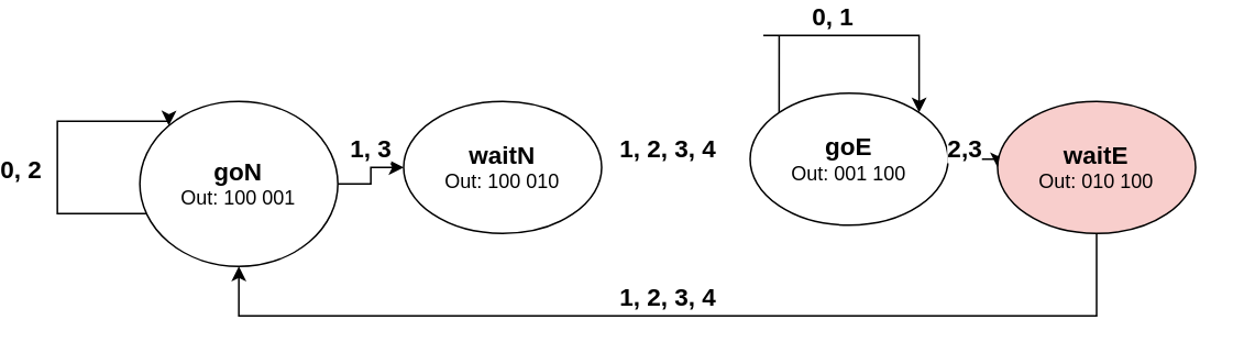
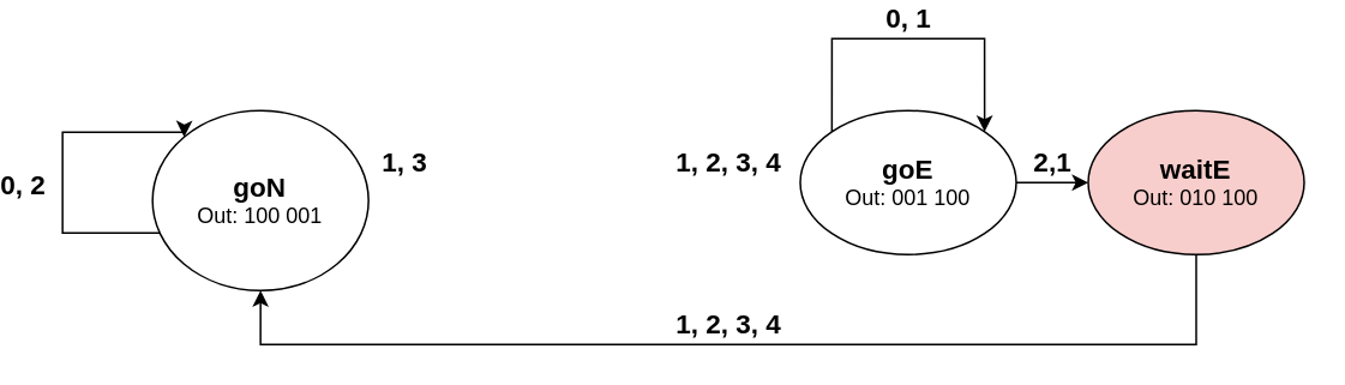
- <mxCell id="15" value="2,3" style="edgeLabel;html=1;align=center;verticalAlign=middle;resizable=0;points=[];fontStyle=1;fontSize=15;" vertex="1" connectable="0" parent="1"><mxGeometry x="569.996" y="100.002" as="geometry"><mxPoint y="-13" as="offset" /></mxGeometry></mxCell>
+ <mxCell id="15" value="2,1" style="edgeLabel;html=1;align=center;verticalAlign=middle;resizable=0;points=[];fontStyle=1;fontSize=15;" vertex="1" connectable="0" parent="1"><mxGeometry x="569.996" y="100.002" as="geometry"><mxPoint y="-13" as="offset" /></mxGeometry></mxCell>
- <mxCell id="9" value="&lt;font style=&quot;font-size: 15px&quot;&gt;&lt;b&gt;goE&lt;br&gt;&lt;/b&gt;&lt;/font&gt;Out: 001 100" style="ellipse;whiteSpace=wrap;html=1;" vertex="1" parent="1"><mxGeometry x="440" y="55" width="120" height="80" as="geometry" /></mxCell>
+ <mxCell id="9" value="&lt;font style=&quot;font-size: 15px&quot;&gt;&lt;b&gt;goE&lt;br&gt;&lt;/b&gt;&lt;/font&gt;Out: 001 100" style="ellipse;whiteSpace=wrap;html=1;" vertex="1" parent="1"><mxGeometry x="430" y="60" width="120" height="80" as="geometry" /></mxCell>
- <mxCell id="6" value="&lt;font style=&quot;font-size: 15px&quot;&gt;&lt;b&gt;waitN&lt;/b&gt;&lt;/font&gt;&lt;br&gt;Out: 100 010" style="ellipse;whiteSpace=wrap;html=1;" vertex="1" parent="1"><mxGeometry x="230" y="60" width="120" height="80" as="geometry" /></mxCell>
- <mxCell id="4" style="edgeStyle=orthogonalEdgeStyle;rounded=0;orthogonalLoop=1;jettySize=auto;html=1;exitX=1;exitY=0.5;exitDx=0;exitDy=0;entryX=0;entryY=0.5;entryDx=0;entryDy=0;fontSize=15;" edge="1" parent="1" source="5" target="6"><mxGeometry relative="1" as="geometry" /></mxCell>
